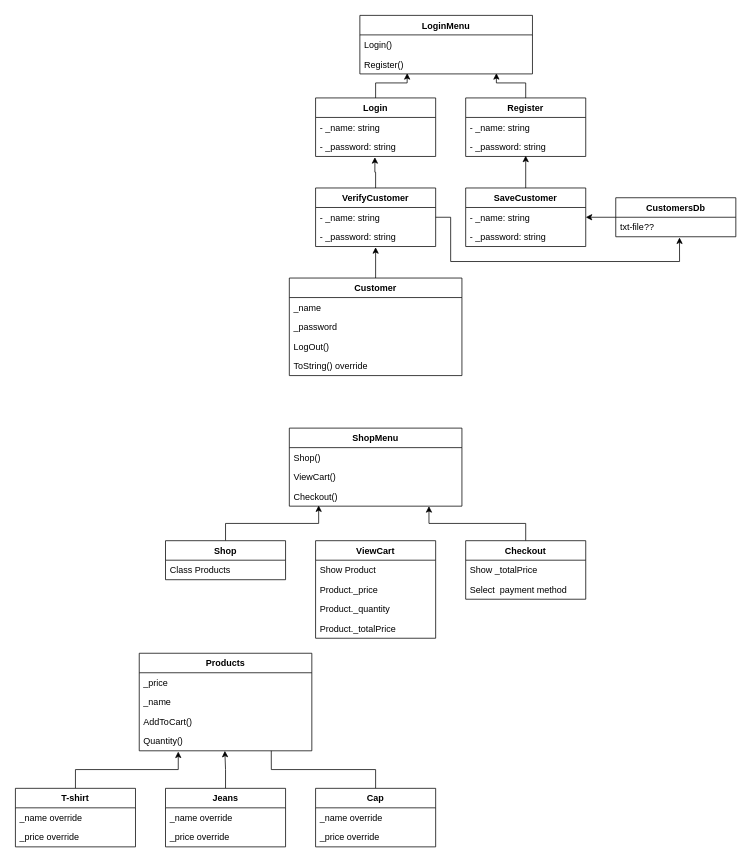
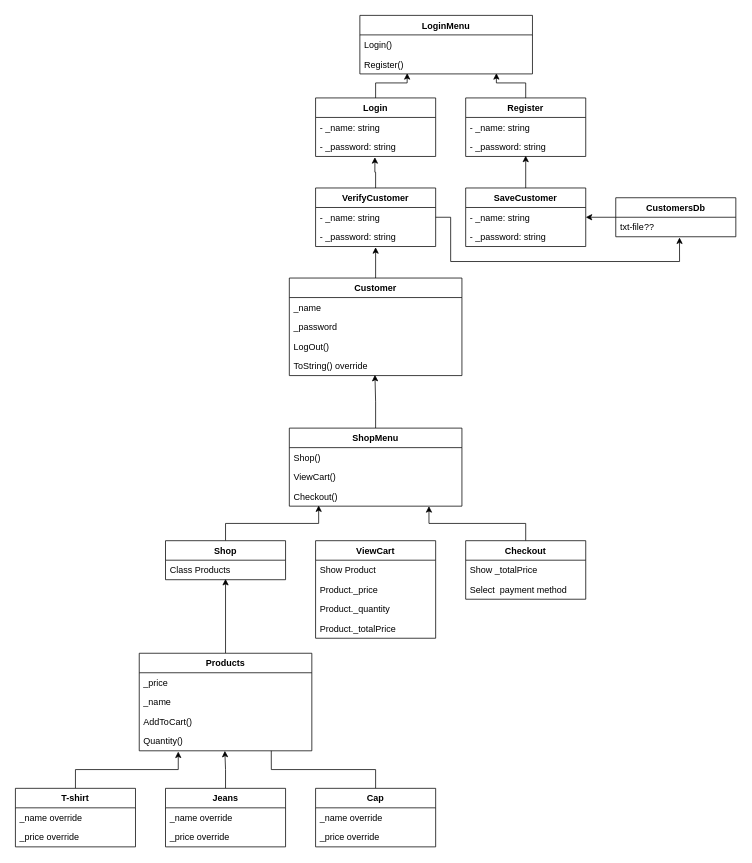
+ <mxCell id="22" style="edgeStyle=orthogonalEdgeStyle;rounded=0;orthogonalLoop=1;jettySize=auto;html=1;entryX=0.496;entryY=0.962;entryDx=0;entryDy=0;entryPerimeter=0;" edge="1" parent="1" source="23" target="62"><mxGeometry relative="1" as="geometry" /></mxCell>
+ <mxCell id="39" style="edgeStyle=orthogonalEdgeStyle;rounded=0;orthogonalLoop=1;jettySize=auto;html=1;entryX=0.5;entryY=0.962;entryDx=0;entryDy=0;entryPerimeter=0;" edge="1" parent="1" source="40" target="38"><mxGeometry relative="1" as="geometry" /></mxCell>
